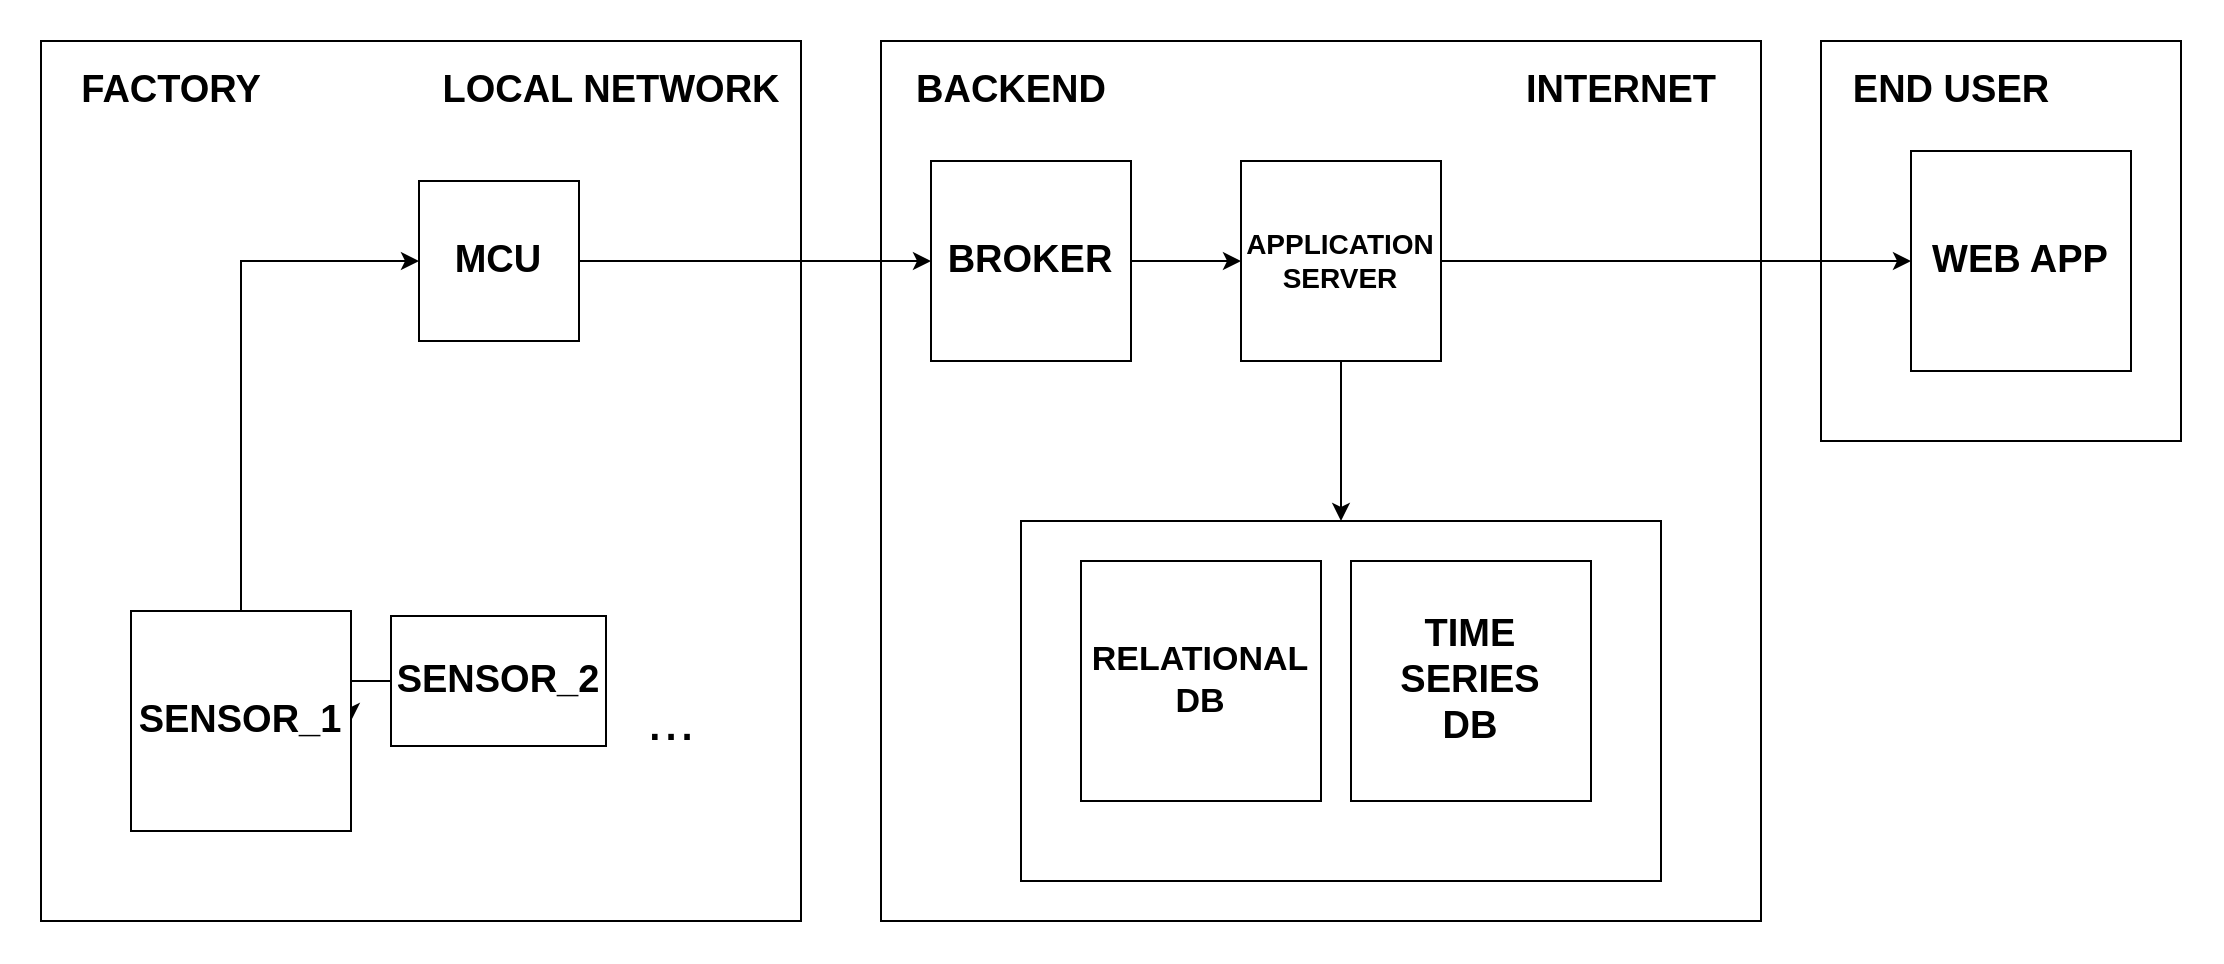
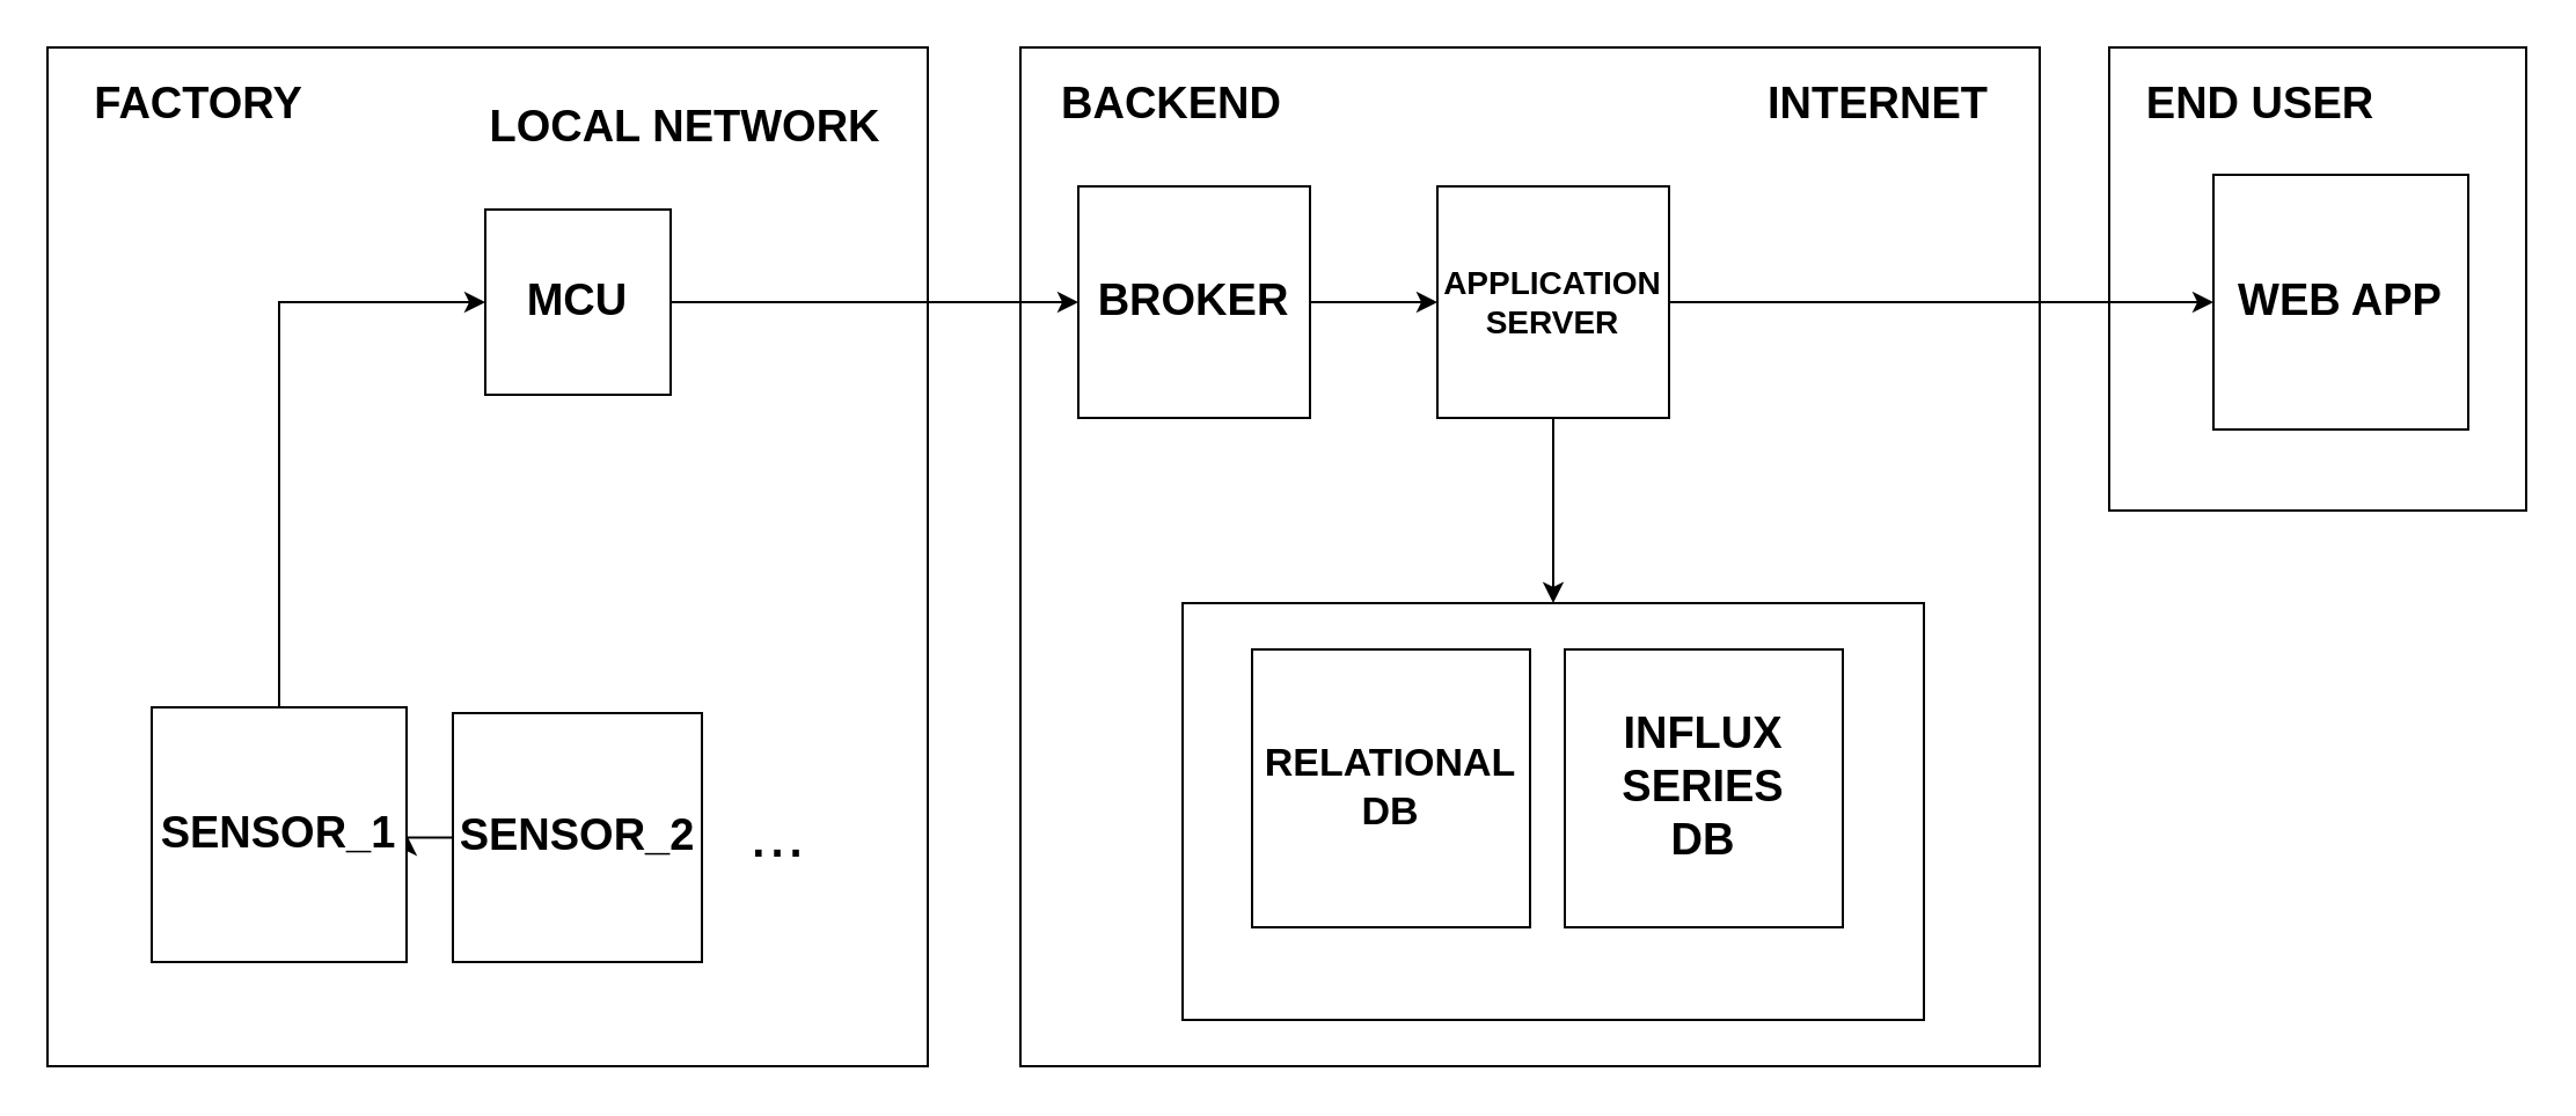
- <mxCell id="26" value="LOCAL NETWORK" style="text;html=1;align=center;verticalAlign=middle;resizable=0;points=[];autosize=1;strokeColor=none;fillColor=none;fontStyle=1;fontSize=19;" parent="1" vertex="1"><mxGeometry x="210" y="25" width="190" height="40" as="geometry" /></mxCell>
+ <mxCell id="26" value="LOCAL NETWORK" style="text;html=1;align=center;verticalAlign=middle;resizable=0;points=[];autosize=1;strokeColor=none;fillColor=none;fontStyle=1;fontSize=19;" parent="1" vertex="1"><mxGeometry x="200" y="35" width="190" height="40" as="geometry" /></mxCell>
- <mxCell id="21" value="SENSOR_2" style="whiteSpace=wrap;html=1;aspect=fixed;fontStyle=1;fontSize=19;" parent="1" vertex="1"><mxGeometry x="195" y="307.5" width="107.5" height="65" as="geometry" /></mxCell>
+ <mxCell id="21" value="SENSOR_2" style="whiteSpace=wrap;html=1;aspect=fixed;fontStyle=1;fontSize=19;" parent="1" vertex="1"><mxGeometry x="195" y="307.5" width="107.5" height="107.5" as="geometry" /></mxCell>
- <mxCell id="24" value="TIME&lt;br&gt;SERIES&lt;br&gt;DB" style="whiteSpace=wrap;html=1;aspect=fixed;fontStyle=1;fontSize=19;" parent="1" vertex="1"><mxGeometry x="675" y="280" width="120" height="120" as="geometry" /></mxCell>
+ <mxCell id="24" value="INFLUX&lt;br&gt;SERIES&lt;br&gt;DB" style="whiteSpace=wrap;html=1;aspect=fixed;fontStyle=1;fontSize=19;" parent="1" vertex="1"><mxGeometry x="675" y="280" width="120" height="120" as="geometry" /></mxCell>
